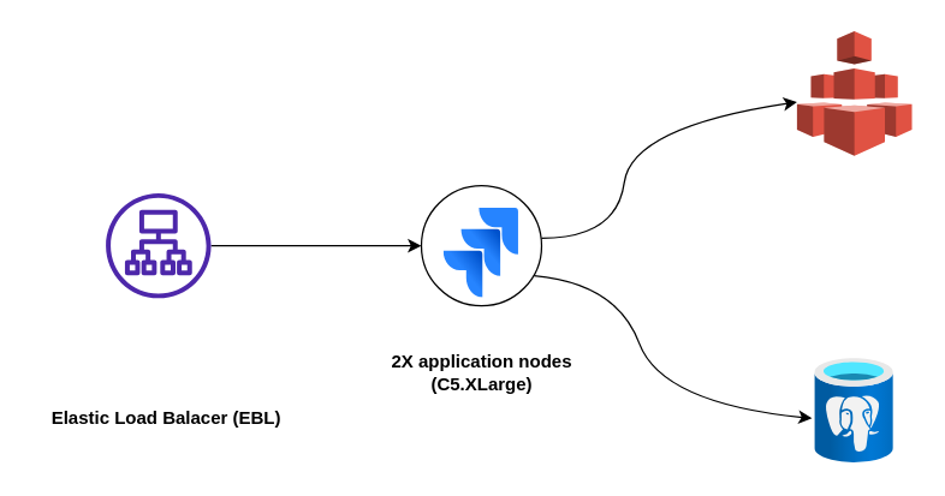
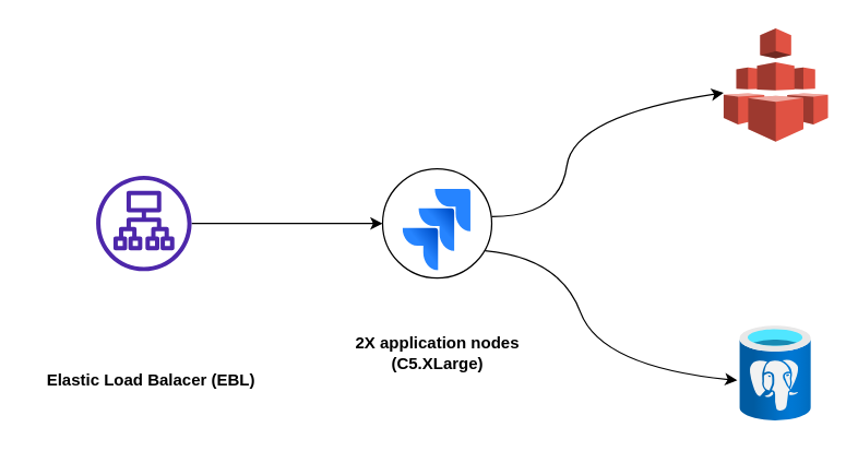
- <mxCell id="11" value="&lt;b&gt;2X application nodes&lt;br&gt;(C5.XLarge)&lt;/b&gt;" style="text;html=1;align=center;verticalAlign=middle;resizable=0;points=[];autosize=1;strokeColor=none;fillColor=none;" vertex="1" parent="1"><mxGeometry x="250" y="228" width="140" height="40" as="geometry" /></mxCell>
+ <mxCell id="11" value="&lt;b&gt;2X application nodes&lt;br&gt;(C5.XLarge)&lt;/b&gt;" style="text;html=1;align=center;verticalAlign=middle;resizable=0;points=[];autosize=1;strokeColor=none;fillColor=none;" vertex="1" parent="1"><mxGeometry x="250" y="238" width="140" height="40" as="geometry" /></mxCell>
